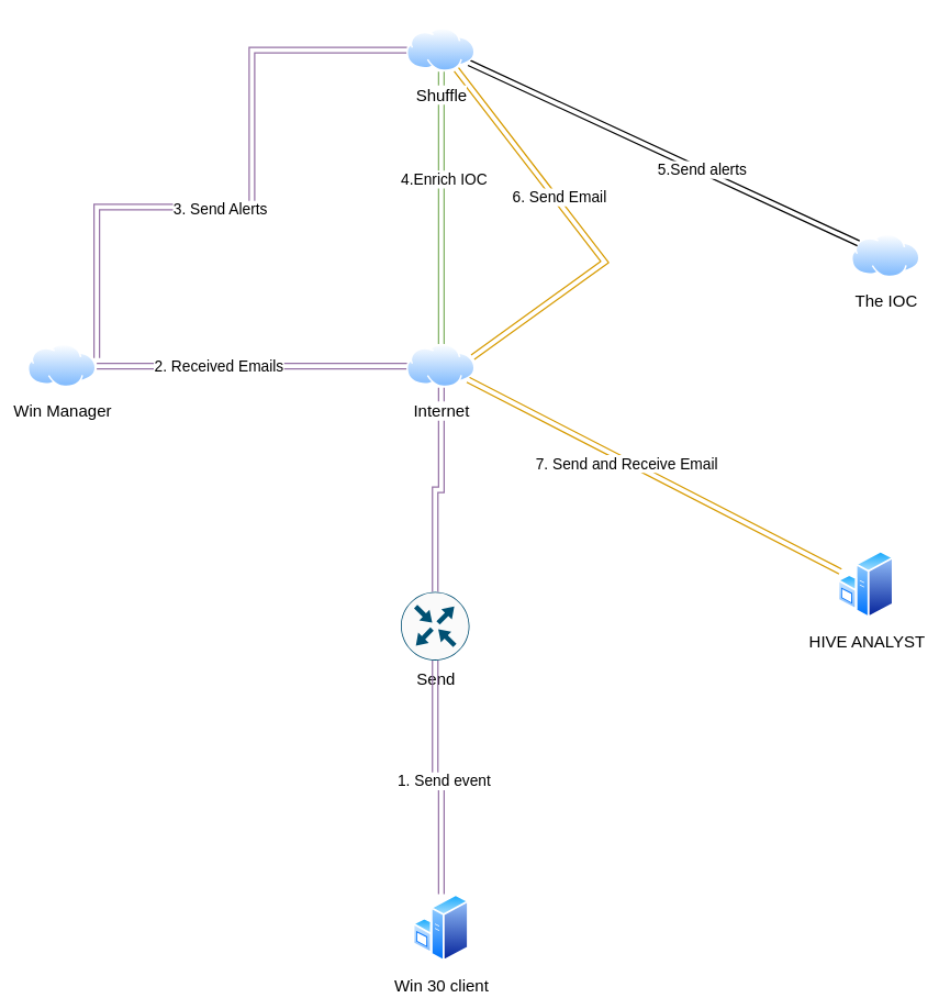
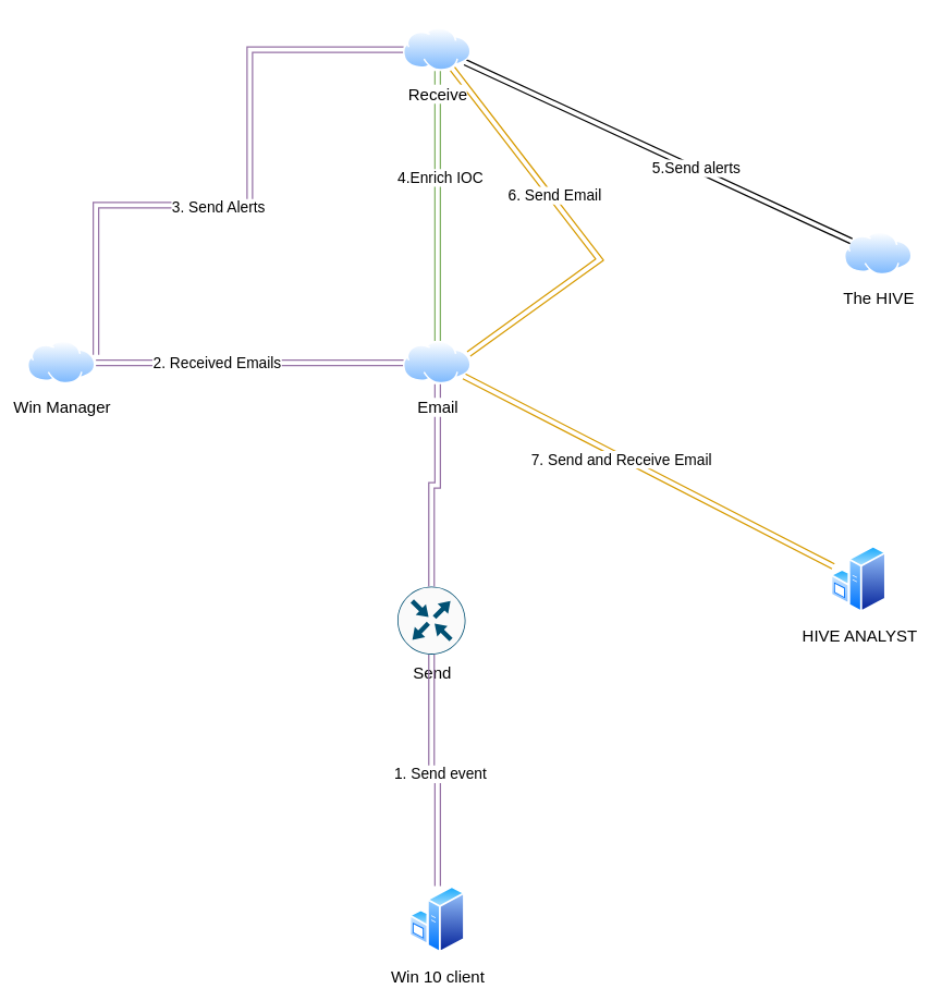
- <mxCell id="14" value="Shuffle" style="image;aspect=fixed;perimeter=ellipsePerimeter;html=1;align=center;shadow=0;dashed=0;spacingTop=3;image=img/lib/active_directory/internet_cloud.svg;" vertex="1" parent="1"><mxGeometry x="296" y="20" width="50" height="31.5" as="geometry" /></mxCell>
+ <mxCell id="14" value="Receive" style="image;aspect=fixed;perimeter=ellipsePerimeter;html=1;align=center;shadow=0;dashed=0;spacingTop=3;image=img/lib/active_directory/internet_cloud.svg;" vertex="1" parent="1"><mxGeometry x="296" y="20" width="50" height="31.5" as="geometry" /></mxCell>
- <mxCell id="7" value="The IOC" style="image;aspect=fixed;perimeter=ellipsePerimeter;html=1;align=center;shadow=0;dashed=0;spacingTop=3;image=img/lib/active_directory/internet_cloud.svg;" vertex="1" parent="1"><mxGeometry x="620" y="170" width="50" height="31.5" as="geometry" /></mxCell>
+ <mxCell id="7" value="The HIVE" style="image;aspect=fixed;perimeter=ellipsePerimeter;html=1;align=center;shadow=0;dashed=0;spacingTop=3;image=img/lib/active_directory/internet_cloud.svg;" vertex="1" parent="1"><mxGeometry x="620" y="170" width="50" height="31.5" as="geometry" /></mxCell>
- <mxCell id="23" value="Internet" style="image;aspect=fixed;perimeter=ellipsePerimeter;html=1;align=center;shadow=0;dashed=0;spacingTop=3;image=img/lib/active_directory/internet_cloud.svg;" vertex="1" parent="1"><mxGeometry x="296" y="250" width="50" height="31.5" as="geometry" /></mxCell>
+ <mxCell id="23" value="Email" style="image;aspect=fixed;perimeter=ellipsePerimeter;html=1;align=center;shadow=0;dashed=0;spacingTop=3;image=img/lib/active_directory/internet_cloud.svg;" vertex="1" parent="1"><mxGeometry x="296" y="250" width="50" height="31.5" as="geometry" /></mxCell>
- <mxCell id="2" value="Win 30 client" style="image;aspect=fixed;perimeter=ellipsePerimeter;html=1;align=center;shadow=0;dashed=0;spacingTop=3;image=img/lib/active_directory/windows_server.svg;" vertex="1" parent="1"><mxGeometry x="300.5" y="650" width="41" height="50" as="geometry" /></mxCell>
+ <mxCell id="2" value="Win 10 client" style="image;aspect=fixed;perimeter=ellipsePerimeter;html=1;align=center;shadow=0;dashed=0;spacingTop=3;image=img/lib/active_directory/windows_server.svg;" vertex="1" parent="1"><mxGeometry x="300.5" y="650" width="41" height="50" as="geometry" /></mxCell>
